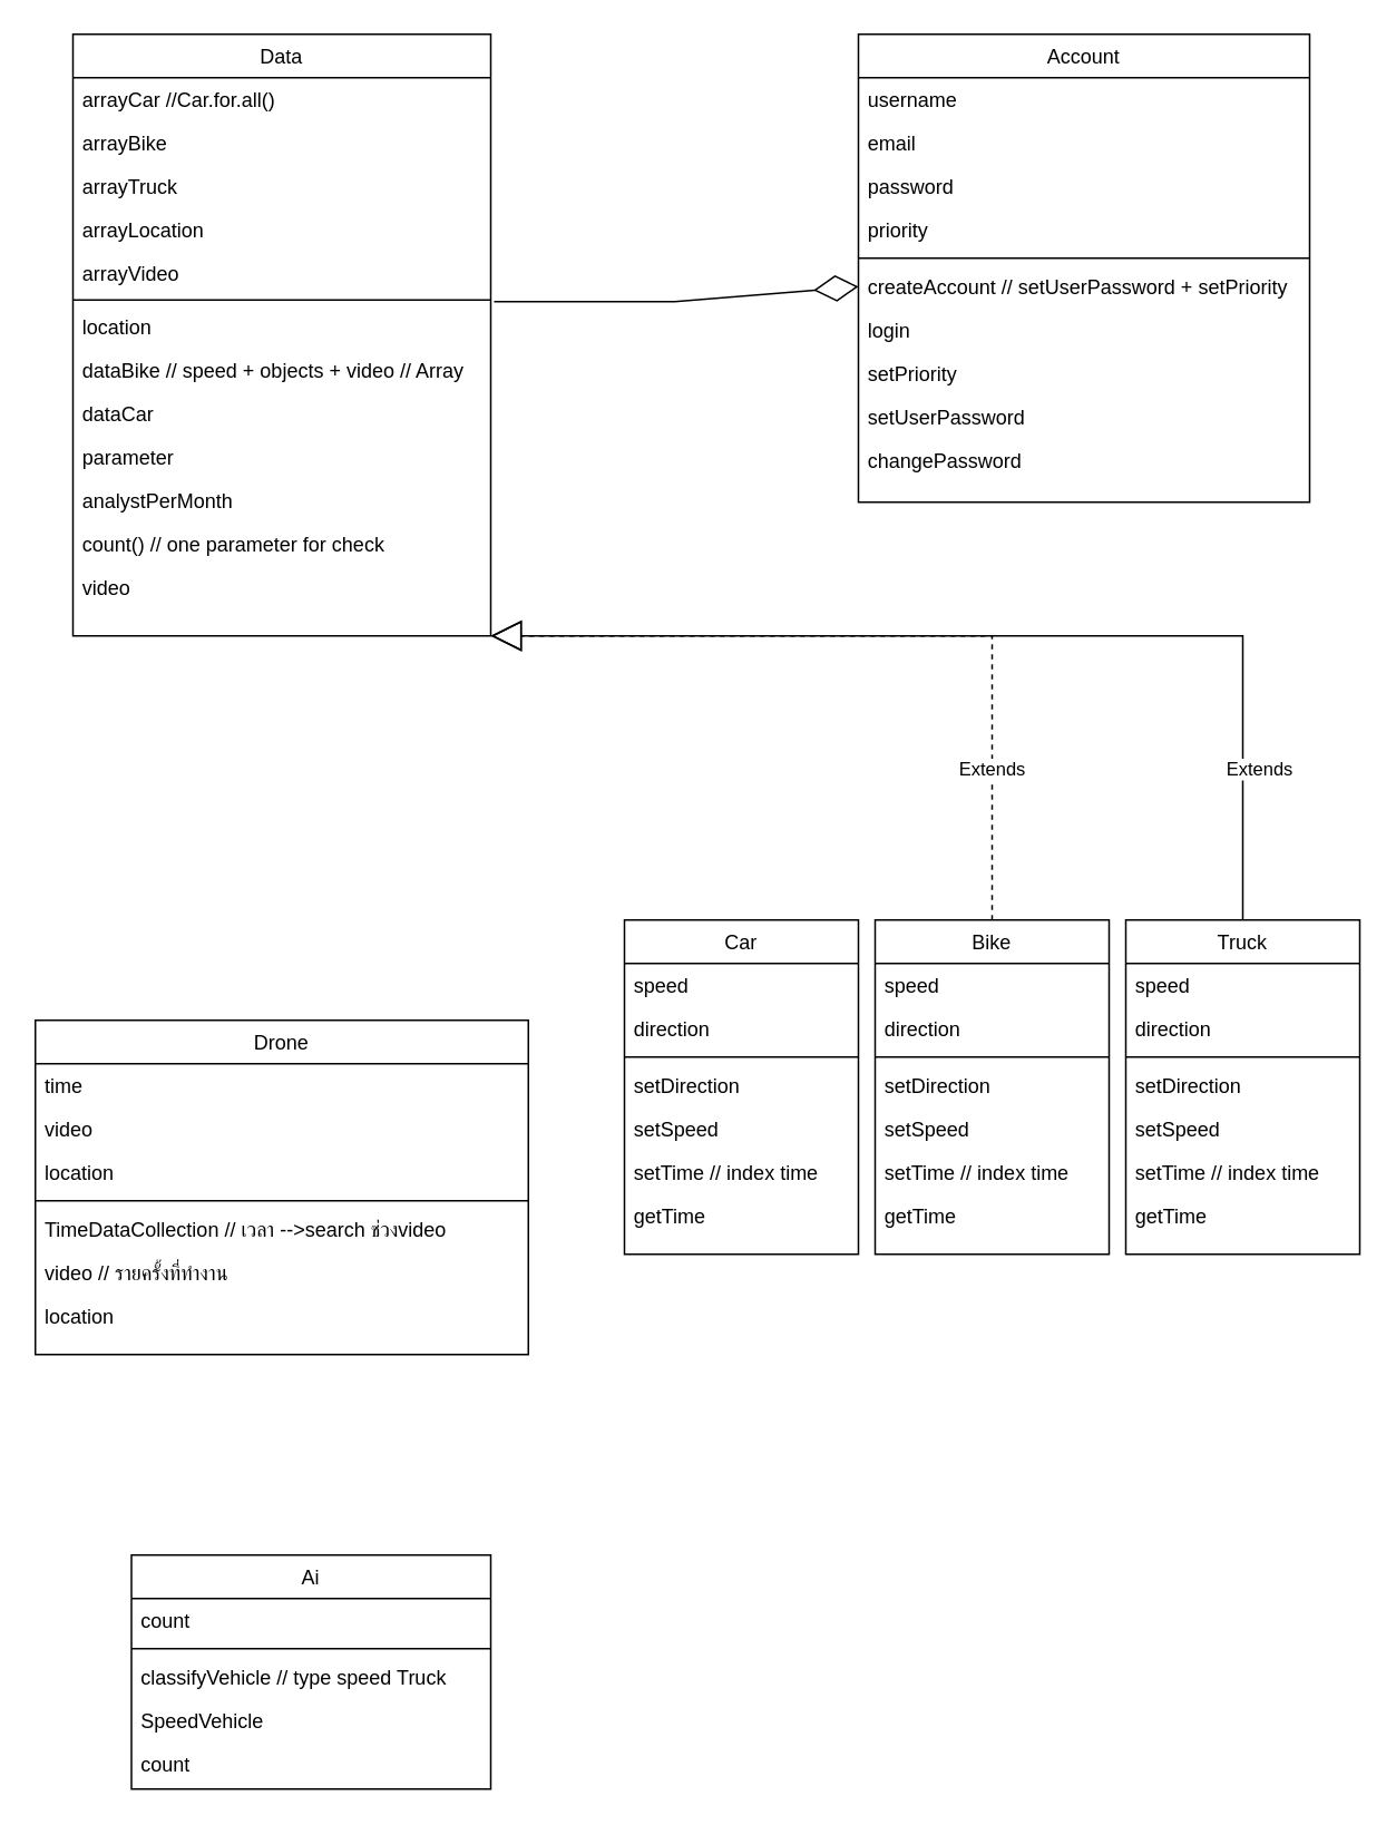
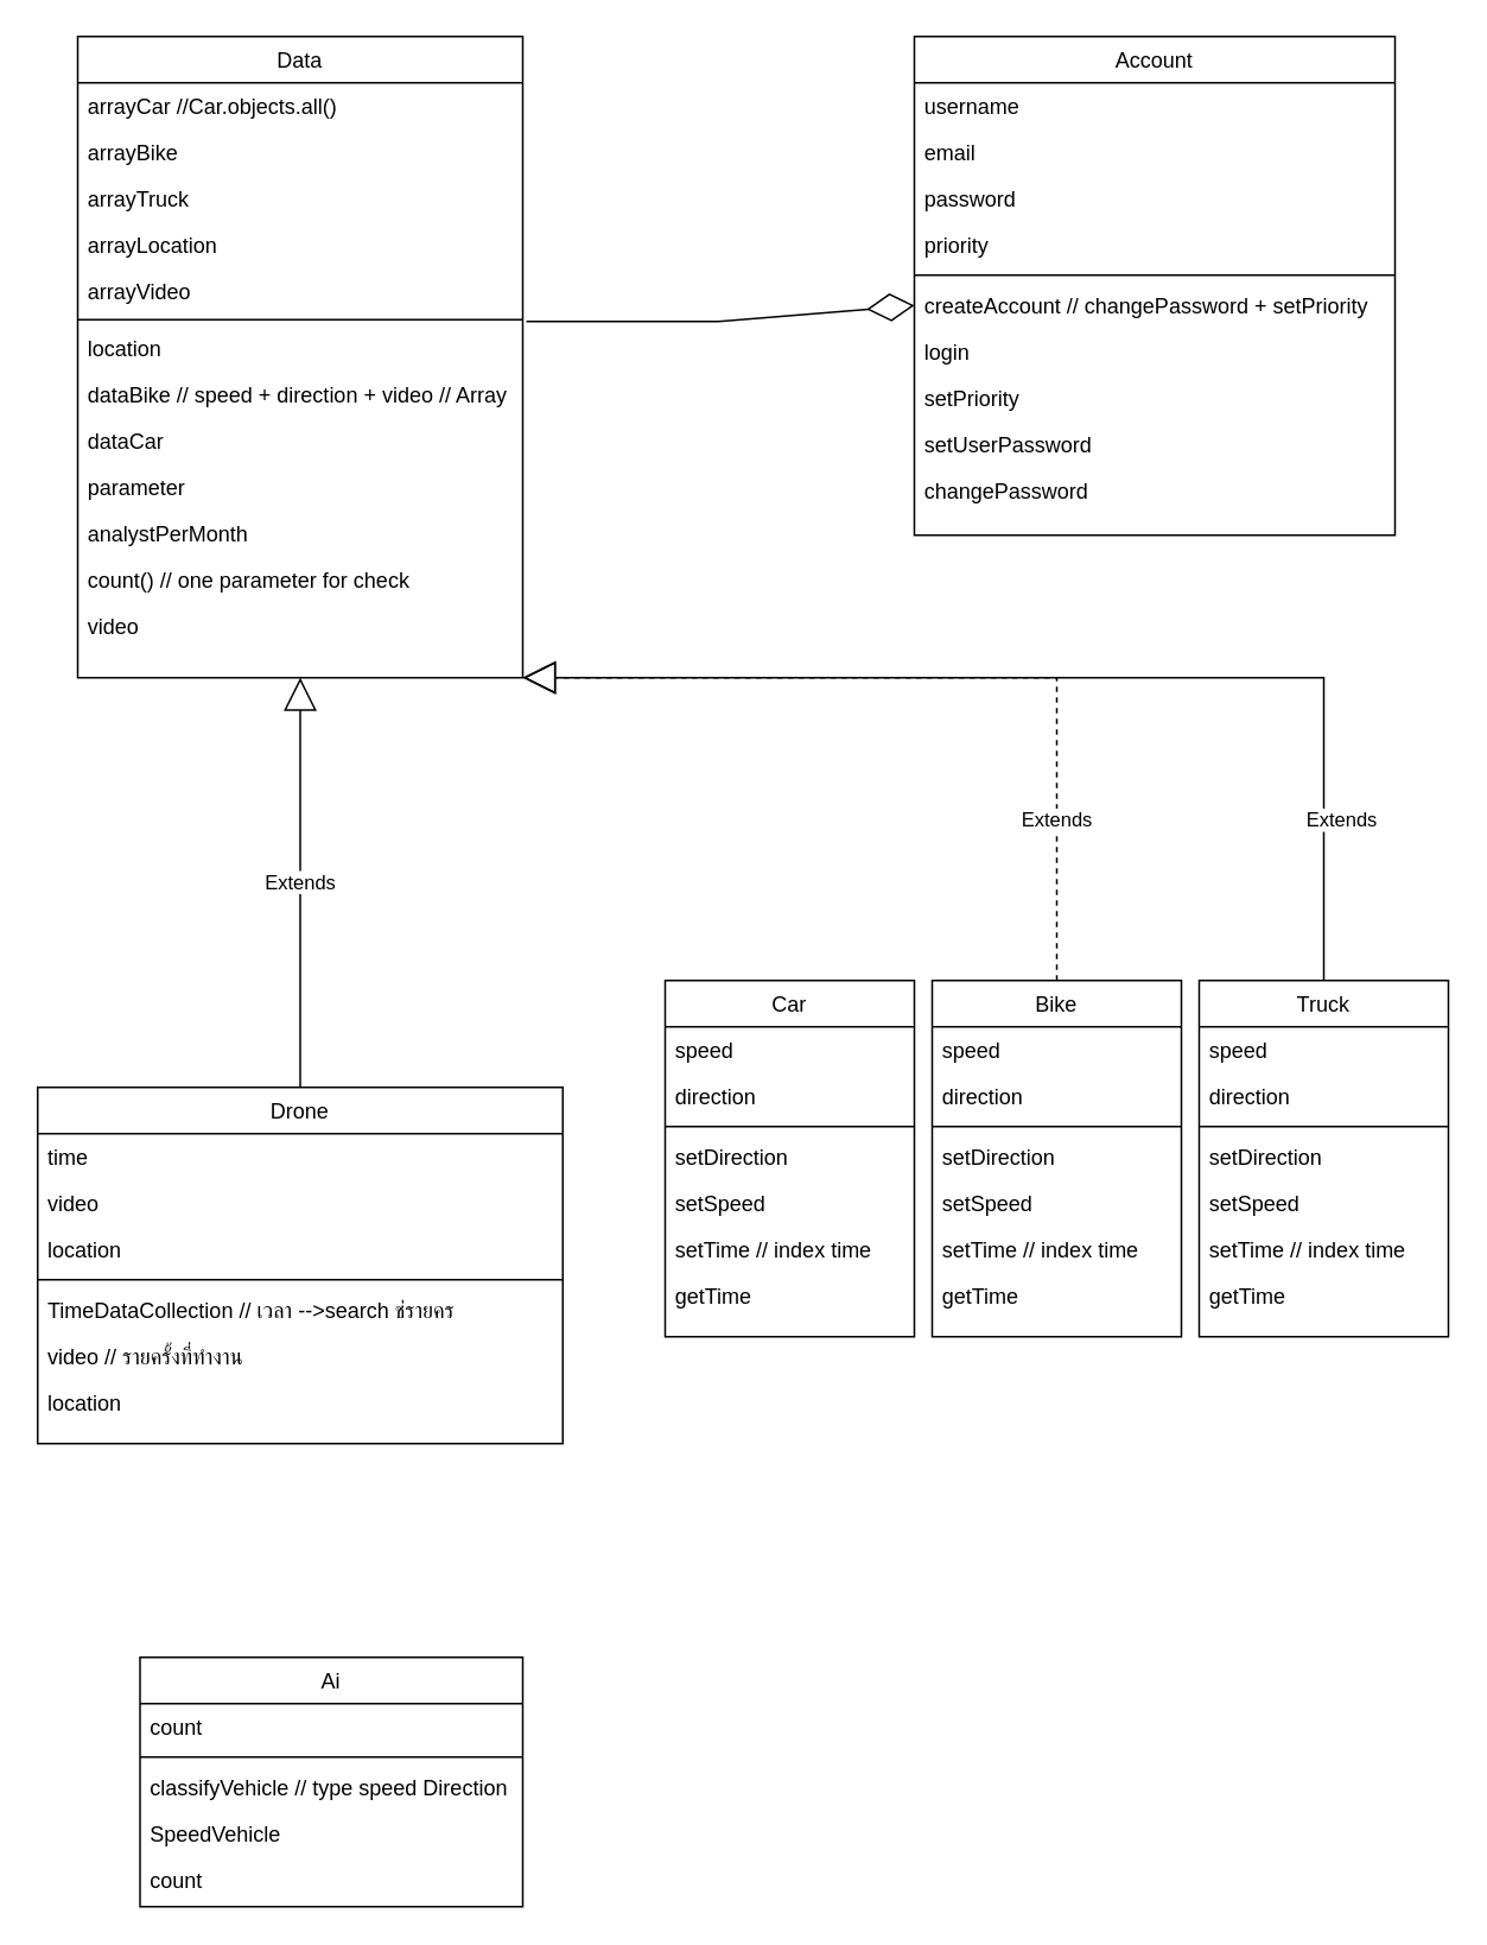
- <mxCell id="3" value=" arrayCar //Car.for.all()" style="text;align=left;verticalAlign=top;spacingLeft=4;spacingRight=4;overflow=hidden;rotatable=0;points=[[0,0.5],[1,0.5]];portConstraint=eastwest;rounded=0;shadow=0;html=0;" vertex="1" parent="2"><mxGeometry y="26" width="250" height="26" as="geometry" /></mxCell>
+ <mxCell id="3" value=" arrayCar //Car.objects.all()" style="text;align=left;verticalAlign=top;spacingLeft=4;spacingRight=4;overflow=hidden;rotatable=0;points=[[0,0.5],[1,0.5]];portConstraint=eastwest;rounded=0;shadow=0;html=0;" vertex="1" parent="2"><mxGeometry y="26" width="250" height="26" as="geometry" /></mxCell>
- <mxCell id="22" value="createAccount // setUserPassword + setPriority" style="text;align=left;verticalAlign=top;spacingLeft=4;spacingRight=4;overflow=hidden;rotatable=0;points=[[0,0.5],[1,0.5]];portConstraint=eastwest;rounded=0;shadow=0;html=0;" vertex="1" parent="16"><mxGeometry y="138" width="270" height="26" as="geometry" /></mxCell>
+ <mxCell id="22" value="createAccount // changePassword + setPriority" style="text;align=left;verticalAlign=top;spacingLeft=4;spacingRight=4;overflow=hidden;rotatable=0;points=[[0,0.5],[1,0.5]];portConstraint=eastwest;rounded=0;shadow=0;html=0;" vertex="1" parent="16"><mxGeometry y="138" width="270" height="26" as="geometry" /></mxCell>
- <mxCell id="10" value=" dataBike // speed + objects + video // Array" style="text;align=left;verticalAlign=top;spacingLeft=4;spacingRight=4;overflow=hidden;rotatable=0;points=[[0,0.5],[1,0.5]];portConstraint=eastwest;" vertex="1" parent="2"><mxGeometry y="188" width="250" height="26" as="geometry" /></mxCell>
+ <mxCell id="10" value=" dataBike // speed + direction + video // Array" style="text;align=left;verticalAlign=top;spacingLeft=4;spacingRight=4;overflow=hidden;rotatable=0;points=[[0,0.5],[1,0.5]];portConstraint=eastwest;" vertex="1" parent="2"><mxGeometry y="188" width="250" height="26" as="geometry" /></mxCell>
+ <mxCell id="66" value="Extends" style="endArrow=block;endSize=16;endFill=0;html=1;rounded=0;exitX=0.5;exitY=0;exitDx=0;exitDy=0;entryX=0.5;entryY=1;entryDx=0;entryDy=0;" edge="1" parent="1" source="57" target="2"><mxGeometry x="-0.003" width="160" relative="1" as="geometry"><mxPoint x="333" y="500" as="sourcePoint" /><mxPoint x="493" y="500" as="targetPoint" /><mxPoint as="offset" /></mxGeometry></mxCell>
- <mxCell id="62" value="TimeDataCollection // เวลา --&gt;search ช่วงvideo" style="text;align=left;verticalAlign=top;spacingLeft=4;spacingRight=4;overflow=hidden;rotatable=0;points=[[0,0.5],[1,0.5]];portConstraint=eastwest;rounded=0;shadow=0;html=0;" vertex="1" parent="57"><mxGeometry y="112" width="295" height="26" as="geometry" /></mxCell>
+ <mxCell id="62" value="TimeDataCollection // เวลา --&gt;search ช่รายคร" style="text;align=left;verticalAlign=top;spacingLeft=4;spacingRight=4;overflow=hidden;rotatable=0;points=[[0,0.5],[1,0.5]];portConstraint=eastwest;rounded=0;shadow=0;html=0;" vertex="1" parent="57"><mxGeometry y="112" width="295" height="26" as="geometry" /></mxCell>
- <mxCell id="54" value="classifyVehicle // type speed Truck" style="text;align=left;verticalAlign=top;spacingLeft=4;spacingRight=4;overflow=hidden;rotatable=0;points=[[0,0.5],[1,0.5]];portConstraint=eastwest;rounded=0;shadow=0;html=0;" vertex="1" parent="51"><mxGeometry y="60" width="215" height="26" as="geometry" /></mxCell>
+ <mxCell id="54" value="classifyVehicle // type speed Direction" style="text;align=left;verticalAlign=top;spacingLeft=4;spacingRight=4;overflow=hidden;rotatable=0;points=[[0,0.5],[1,0.5]];portConstraint=eastwest;rounded=0;shadow=0;html=0;" vertex="1" parent="51"><mxGeometry y="60" width="215" height="26" as="geometry" /></mxCell>
